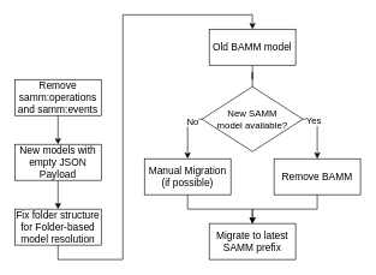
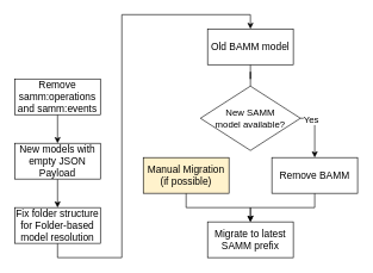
- <mxCell id="8" style="edgeStyle=orthogonalEdgeStyle;rounded=0;orthogonalLoop=1;jettySize=auto;html=1;exitX=0;exitY=0.5;exitDx=0;exitDy=0;" edge="1" parent="1" source="12" target="5"><mxGeometry relative="1" as="geometry" /></mxCell>
- <mxCell id="9" value="No" style="edgeLabel;html=1;align=center;verticalAlign=middle;resizable=0;points=[];fontSize=13;" vertex="1" connectable="0" parent="8"><mxGeometry x="-0.623" y="2" relative="1" as="geometry"><mxPoint as="offset" /></mxGeometry></mxCell>
- <mxCell id="5" value="Manual Migration&lt;br&gt;(if possible)" style="rounded=0;whiteSpace=wrap;html=1;fontSize=14;" vertex="1" parent="1"><mxGeometry x="200" y="220" width="120" height="50" as="geometry" /></mxCell>
+ <mxCell id="5" value="Manual Migration&lt;br&gt;(if possible)" style="rounded=0;whiteSpace=wrap;html=1;fontSize=14;fillColor=#fff2cc;" vertex="1" parent="1"><mxGeometry x="200" y="220" width="120" height="50" as="geometry" /></mxCell>
